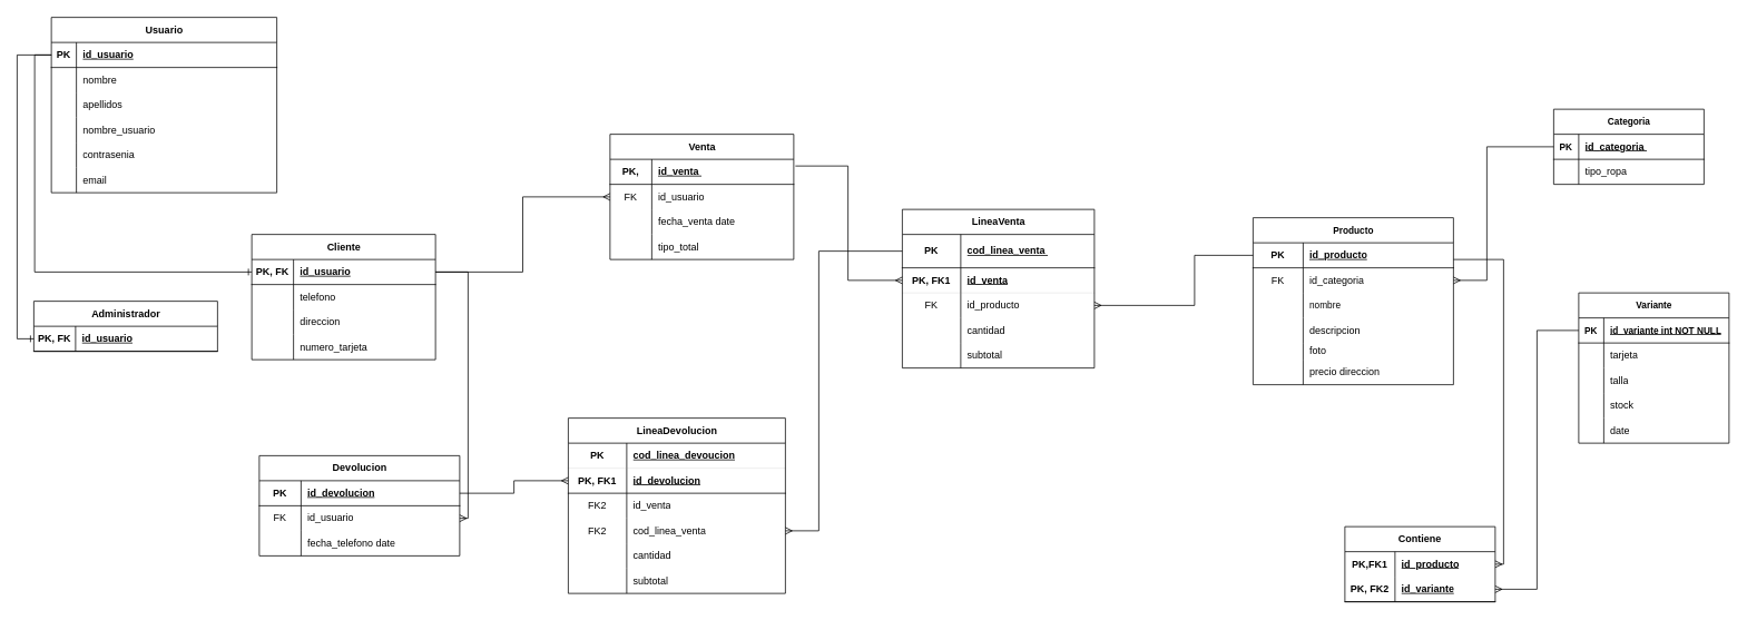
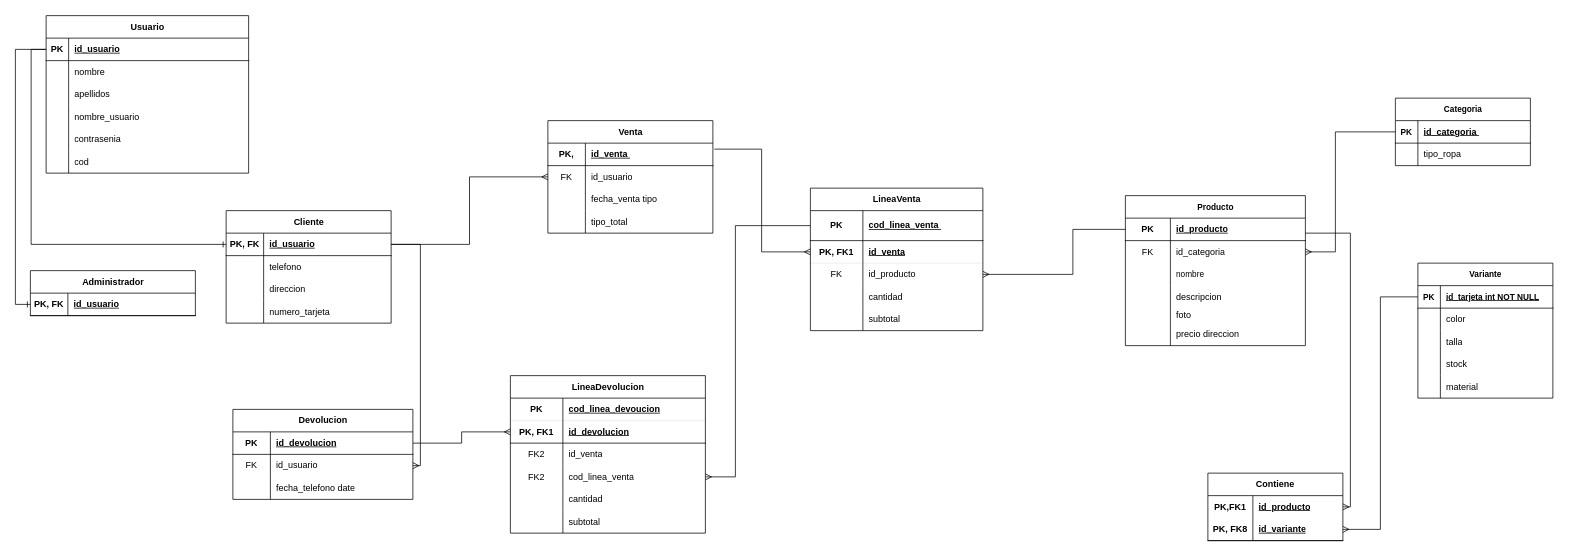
- <mxCell id="20" value="&lt;span style=&quot;font-size: 12px;&quot;&gt;email&lt;span style=&quot;white-space: pre; font-size: 12px;&quot;&gt;&amp;nbsp;&amp;nbsp;&lt;/span&gt;&lt;/span&gt;" style="shape=partialRectangle;connectable=0;fillColor=none;top=0;left=0;bottom=0;right=0;align=left;spacingLeft=6;overflow=hidden;whiteSpace=wrap;html=1;fontSize=12;" parent="18" vertex="1"><mxGeometry x="30" width="240" height="30" as="geometry"><mxRectangle width="240" height="30" as="alternateBounds" /></mxGeometry></mxCell>
+ <mxCell id="20" value="&lt;span style=&quot;font-size: 12px;&quot;&gt;cod&lt;span style=&quot;white-space: pre; font-size: 12px;&quot;&gt;&amp;nbsp;&amp;nbsp;&lt;/span&gt;&lt;/span&gt;" style="shape=partialRectangle;connectable=0;fillColor=none;top=0;left=0;bottom=0;right=0;align=left;spacingLeft=6;overflow=hidden;whiteSpace=wrap;html=1;fontSize=12;" parent="18" vertex="1"><mxGeometry x="30" width="240" height="30" as="geometry"><mxRectangle width="240" height="30" as="alternateBounds" /></mxGeometry></mxCell>
- <mxCell id="59" value="&lt;font style=&quot;font-size: 12px;&quot;&gt;fecha_venta date&lt;/font&gt;" style="shape=partialRectangle;connectable=0;fillColor=none;top=0;left=0;bottom=0;right=0;align=left;spacingLeft=6;overflow=hidden;whiteSpace=wrap;html=1;fontFamily=Helvetica;fontSize=12;fontColor=default;" parent="57" vertex="1"><mxGeometry x="50" width="170" height="30" as="geometry"><mxRectangle width="170" height="30" as="alternateBounds" /></mxGeometry></mxCell>
+ <mxCell id="59" value="&lt;font style=&quot;font-size: 12px;&quot;&gt;fecha_venta tipo&lt;/font&gt;" style="shape=partialRectangle;connectable=0;fillColor=none;top=0;left=0;bottom=0;right=0;align=left;spacingLeft=6;overflow=hidden;whiteSpace=wrap;html=1;fontFamily=Helvetica;fontSize=12;fontColor=default;" parent="57" vertex="1"><mxGeometry x="50" width="170" height="30" as="geometry"><mxRectangle width="170" height="30" as="alternateBounds" /></mxGeometry></mxCell>
- <mxCell id="127" value="id_variante int NOT NULL" style="shape=partialRectangle;connectable=0;fillColor=none;top=0;left=0;bottom=0;right=0;align=left;spacingLeft=6;fontStyle=5;overflow=hidden;whiteSpace=wrap;html=1;fontFamily=Helvetica;fontSize=11;fontColor=default;" parent="125" vertex="1"><mxGeometry x="30" width="150" height="30" as="geometry"><mxRectangle width="150" height="30" as="alternateBounds" /></mxGeometry></mxCell>
+ <mxCell id="127" value="id_tarjeta int NOT NULL" style="shape=partialRectangle;connectable=0;fillColor=none;top=0;left=0;bottom=0;right=0;align=left;spacingLeft=6;fontStyle=5;overflow=hidden;whiteSpace=wrap;html=1;fontFamily=Helvetica;fontSize=11;fontColor=default;" parent="125" vertex="1"><mxGeometry x="30" width="150" height="30" as="geometry"><mxRectangle width="150" height="30" as="alternateBounds" /></mxGeometry></mxCell>
- <mxCell id="130" value="&lt;font style=&quot;font-size: 12px;&quot;&gt;tarjeta&lt;/font&gt;" style="shape=partialRectangle;connectable=0;fillColor=none;top=0;left=0;bottom=0;right=0;align=left;spacingLeft=6;overflow=hidden;whiteSpace=wrap;html=1;fontFamily=Helvetica;fontSize=11;fontColor=default;" parent="128" vertex="1"><mxGeometry x="30" width="150" height="30" as="geometry"><mxRectangle width="150" height="30" as="alternateBounds" /></mxGeometry></mxCell>
+ <mxCell id="130" value="&lt;font style=&quot;font-size: 12px;&quot;&gt;color&lt;/font&gt;" style="shape=partialRectangle;connectable=0;fillColor=none;top=0;left=0;bottom=0;right=0;align=left;spacingLeft=6;overflow=hidden;whiteSpace=wrap;html=1;fontFamily=Helvetica;fontSize=11;fontColor=default;" parent="128" vertex="1"><mxGeometry x="30" width="150" height="30" as="geometry"><mxRectangle width="150" height="30" as="alternateBounds" /></mxGeometry></mxCell>
- <mxCell id="139" value="&lt;font style=&quot;font-size: 12px;&quot;&gt;date&lt;/font&gt;" style="shape=partialRectangle;connectable=0;fillColor=none;top=0;left=0;bottom=0;right=0;align=left;spacingLeft=6;overflow=hidden;whiteSpace=wrap;html=1;fontFamily=Helvetica;fontSize=11;fontColor=default;" parent="137" vertex="1"><mxGeometry x="30" width="150" height="30" as="geometry"><mxRectangle width="150" height="30" as="alternateBounds" /></mxGeometry></mxCell>
+ <mxCell id="139" value="&lt;font style=&quot;font-size: 12px;&quot;&gt;material&lt;/font&gt;" style="shape=partialRectangle;connectable=0;fillColor=none;top=0;left=0;bottom=0;right=0;align=left;spacingLeft=6;overflow=hidden;whiteSpace=wrap;html=1;fontFamily=Helvetica;fontSize=11;fontColor=default;" parent="137" vertex="1"><mxGeometry x="30" width="150" height="30" as="geometry"><mxRectangle width="150" height="30" as="alternateBounds" /></mxGeometry></mxCell>
- <mxCell id="150" value="PK, FK2" style="shape=partialRectangle;connectable=0;fillColor=none;top=0;left=0;bottom=0;right=0;fontStyle=1;overflow=hidden;whiteSpace=wrap;html=1;" parent="149" vertex="1"><mxGeometry width="60" height="30" as="geometry"><mxRectangle width="60" height="30" as="alternateBounds" /></mxGeometry></mxCell>
+ <mxCell id="150" value="PK, FK8" style="shape=partialRectangle;connectable=0;fillColor=none;top=0;left=0;bottom=0;right=0;fontStyle=1;overflow=hidden;whiteSpace=wrap;html=1;" parent="149" vertex="1"><mxGeometry width="60" height="30" as="geometry"><mxRectangle width="60" height="30" as="alternateBounds" /></mxGeometry></mxCell>
